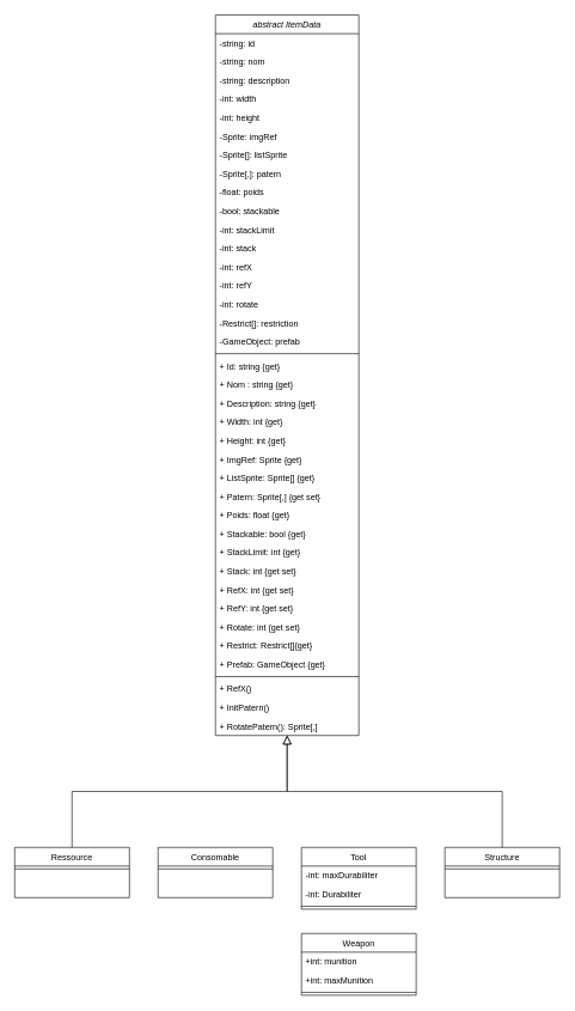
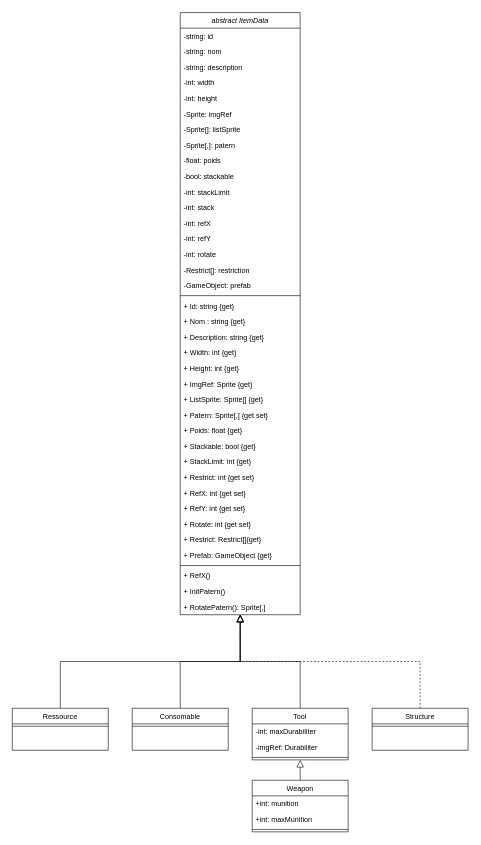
- <mxCell id="32" value="+ Stack: int {get set} " style="text;align=left;verticalAlign=top;spacingLeft=4;spacingRight=4;overflow=hidden;rotatable=0;points=[[0,0.5],[1,0.5]];portConstraint=eastwest;rounded=0;shadow=0;html=0;" parent="2" vertex="1"><mxGeometry y="762" width="200" height="26" as="geometry" /></mxCell>
+ <mxCell id="32" value="+ Restrict: int {get set} " style="text;align=left;verticalAlign=top;spacingLeft=4;spacingRight=4;overflow=hidden;rotatable=0;points=[[0,0.5],[1,0.5]];portConstraint=eastwest;rounded=0;shadow=0;html=0;" parent="2" vertex="1"><mxGeometry y="762" width="200" height="26" as="geometry" /></mxCell>
- <mxCell id="59" value="" style="endArrow=block;endSize=10;endFill=0;shadow=0;strokeWidth=1;rounded=0;curved=0;edgeStyle=elbowEdgeStyle;elbow=vertical;" parent="1" source="57" target="2" edge="1"><mxGeometry width="160" relative="1" as="geometry"><mxPoint x="640" y="1158" as="sourcePoint" /><mxPoint x="540" y="950" as="targetPoint" /></mxGeometry></mxCell>
+ <mxCell id="59" value="" style="endArrow=block;endSize=10;endFill=0;shadow=0;strokeWidth=1;rounded=0;curved=0;edgeStyle=elbowEdgeStyle;elbow=vertical;dashed=1;" parent="1" source="57" target="2" edge="1"><mxGeometry width="160" relative="1" as="geometry"><mxPoint x="640" y="1158" as="sourcePoint" /><mxPoint x="540" y="950" as="targetPoint" /></mxGeometry></mxCell>
+ <mxCell id="47" value="" style="endArrow=block;endSize=10;endFill=0;shadow=0;strokeWidth=1;rounded=0;curved=0;edgeStyle=elbowEdgeStyle;elbow=vertical;" parent="1" source="45" target="2" edge="1"><mxGeometry width="160" relative="1" as="geometry"><mxPoint x="190" y="353" as="sourcePoint" /><mxPoint x="290" y="251" as="targetPoint" /></mxGeometry></mxCell>
+ <mxCell id="52" value="" style="endArrow=block;endSize=10;endFill=0;shadow=0;strokeWidth=1;rounded=0;curved=0;edgeStyle=elbowEdgeStyle;elbow=vertical;" parent="1" source="48" target="2" edge="1"><mxGeometry width="160" relative="1" as="geometry"><mxPoint x="540" y="444" as="sourcePoint" /><mxPoint x="530" y="378" as="targetPoint" /></mxGeometry></mxCell>
- <mxCell id="50" value="-int: Durabiliter" style="text;align=left;verticalAlign=top;spacingLeft=4;spacingRight=4;overflow=hidden;rotatable=0;points=[[0,0.5],[1,0.5]];portConstraint=eastwest;rounded=0;shadow=0;html=0;" parent="48" vertex="1"><mxGeometry y="52" width="160" height="26" as="geometry" /></mxCell>
+ <mxCell id="50" value="-imgRef: Durabiliter" style="text;align=left;verticalAlign=top;spacingLeft=4;spacingRight=4;overflow=hidden;rotatable=0;points=[[0,0.5],[1,0.5]];portConstraint=eastwest;rounded=0;shadow=0;html=0;" parent="48" vertex="1"><mxGeometry y="52" width="160" height="26" as="geometry" /></mxCell>
+ <mxCell id="60" value="" style="endArrow=block;endSize=10;endFill=0;shadow=0;strokeWidth=1;rounded=0;curved=0;edgeStyle=elbowEdgeStyle;elbow=vertical;" parent="1" source="53" target="48" edge="1"><mxGeometry width="160" relative="1" as="geometry"><mxPoint x="220" y="1538" as="sourcePoint" /><mxPoint x="320" y="1330" as="targetPoint" /></mxGeometry></mxCell>
